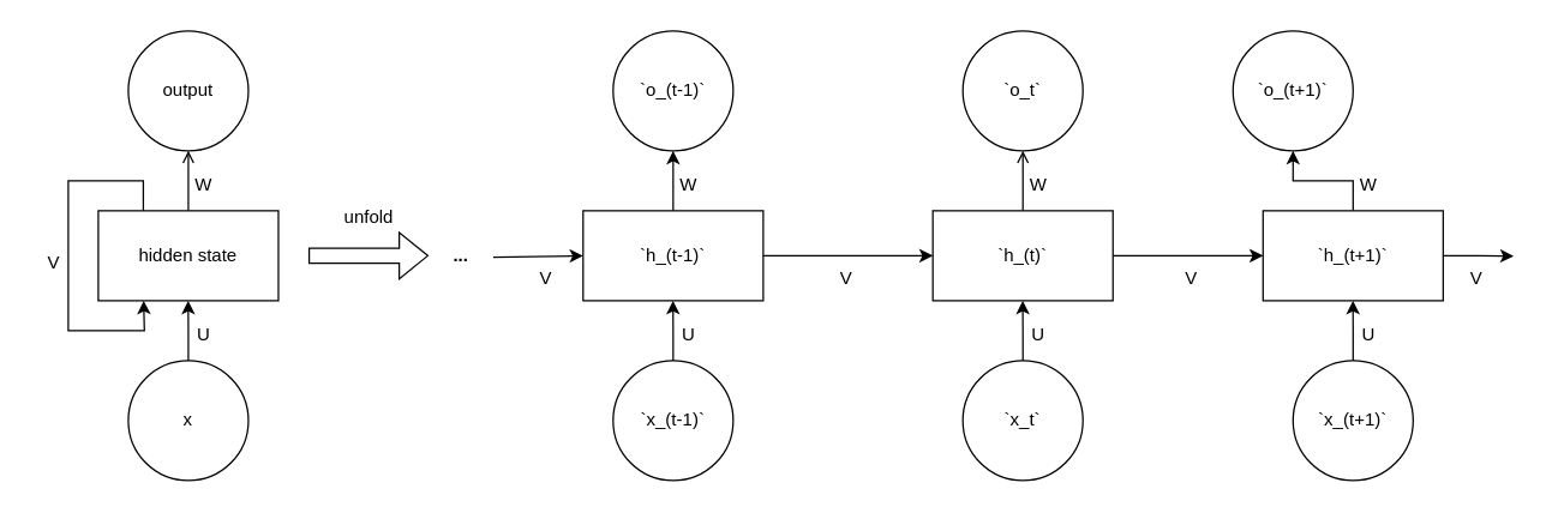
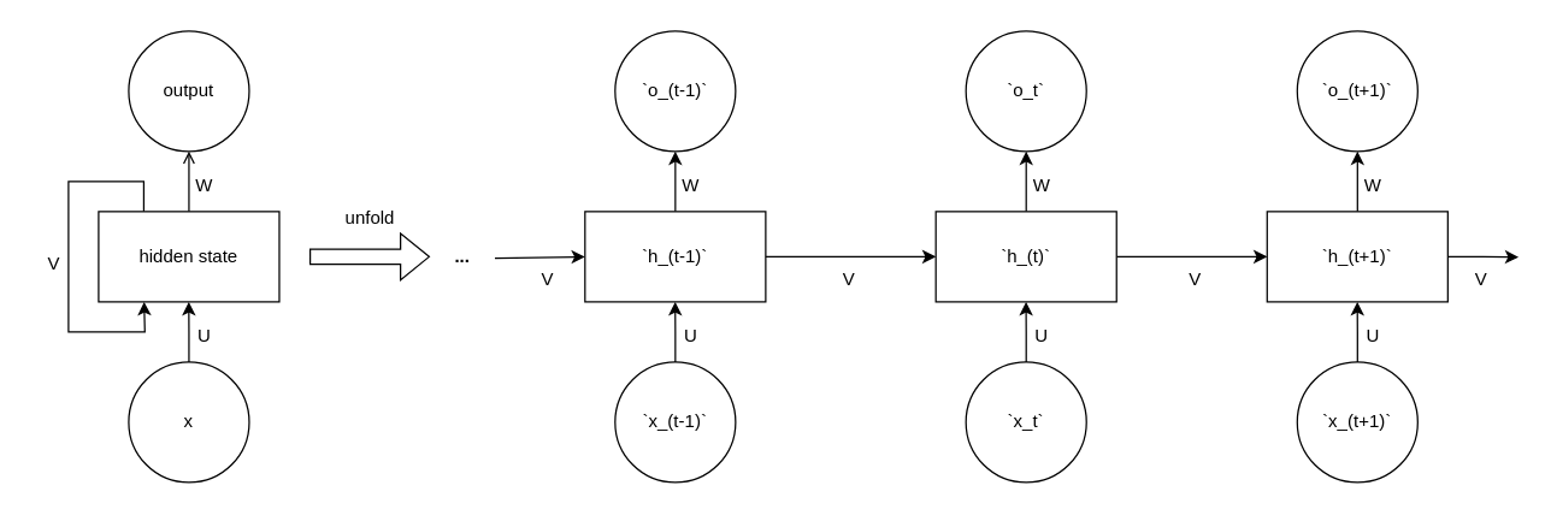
- <mxCell id="32" value="`o_(t+1)`" style="ellipse;whiteSpace=wrap;html=1;aspect=fixed;" vertex="1" parent="1"><mxGeometry x="821" y="20" width="80" height="80" as="geometry" /></mxCell>
+ <mxCell id="32" value="`o_(t+1)`" style="ellipse;whiteSpace=wrap;html=1;aspect=fixed;" vertex="1" parent="1"><mxGeometry x="861" y="20" width="80" height="80" as="geometry" /></mxCell>
- <mxCell id="21" style="edgeStyle=orthogonalEdgeStyle;rounded=0;orthogonalLoop=1;jettySize=auto;html=1;exitX=0.5;exitY=0;exitDx=0;exitDy=0;entryX=0.5;entryY=1;entryDx=0;entryDy=0;endArrow=open;" edge="1" parent="1" source="23" target="24"><mxGeometry relative="1" as="geometry" /></mxCell>
+ <mxCell id="21" style="edgeStyle=orthogonalEdgeStyle;rounded=0;orthogonalLoop=1;jettySize=auto;html=1;exitX=0.5;exitY=0;exitDx=0;exitDy=0;entryX=0.5;entryY=1;entryDx=0;entryDy=0;" edge="1" parent="1" source="23" target="24"><mxGeometry relative="1" as="geometry" /></mxCell>
